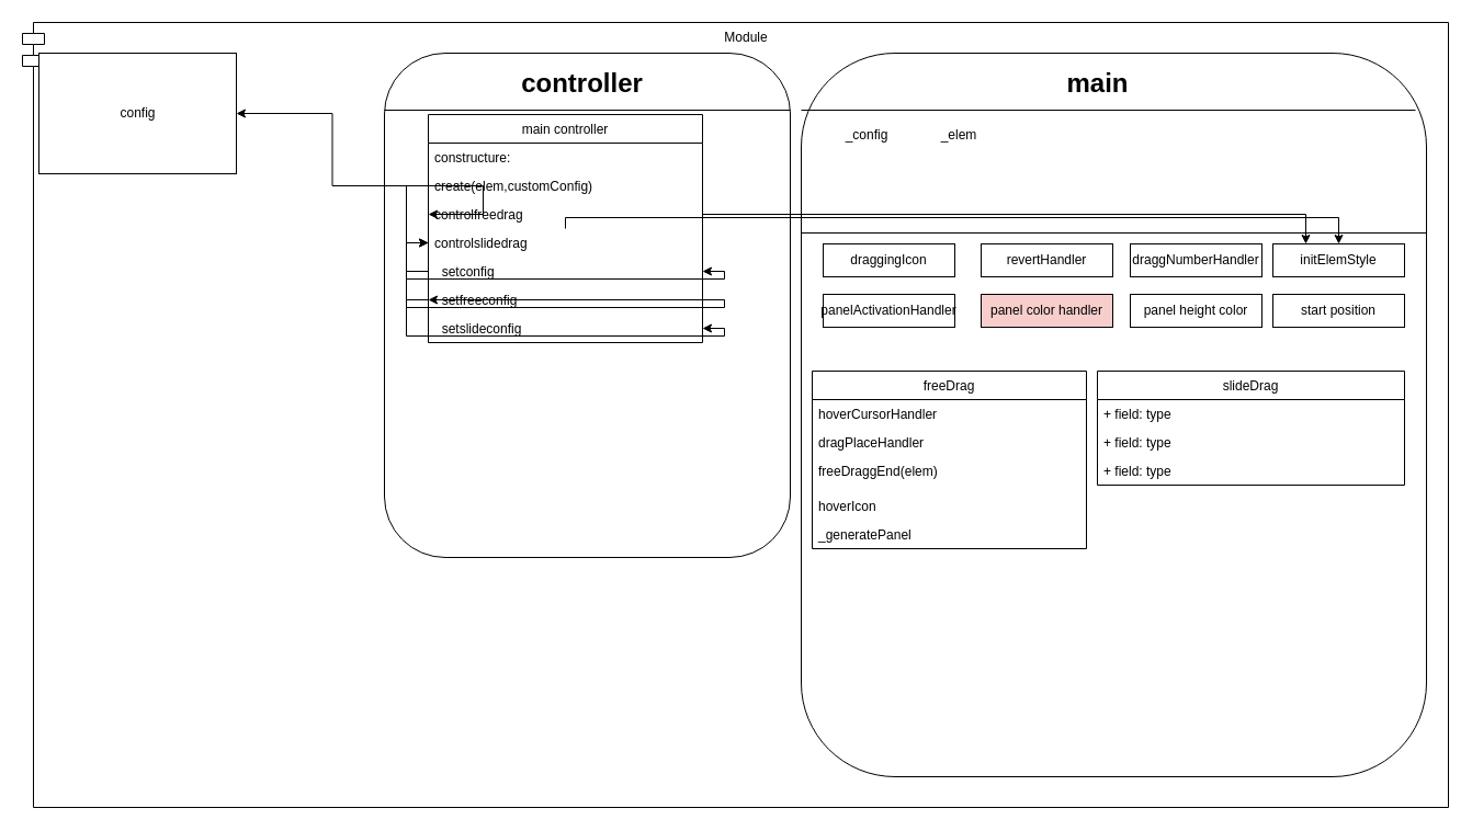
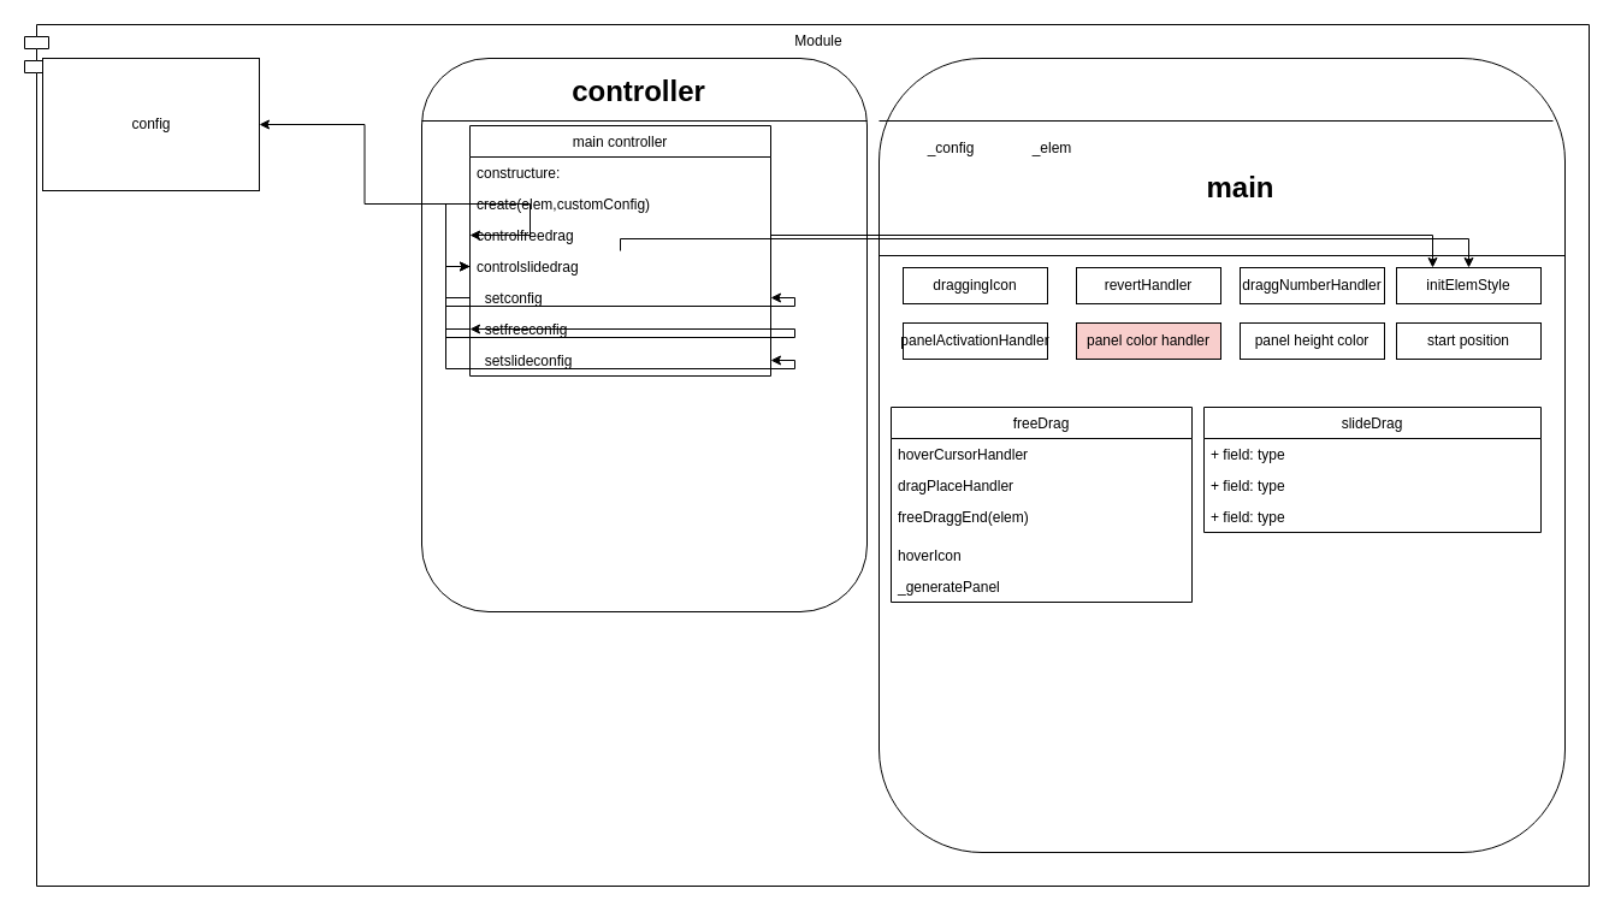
- <mxCell id="15" value="main" style="text;strokeColor=none;fillColor=none;html=1;fontSize=24;fontStyle=1;verticalAlign=middle;align=center;" parent="1" vertex="1"><mxGeometry x="950" y="56" width="100" height="40" as="geometry" /></mxCell>
+ <mxCell id="15" value="main" style="text;strokeColor=none;fillColor=none;html=1;fontSize=24;fontStyle=1;verticalAlign=middle;align=center;" parent="1" vertex="1"><mxGeometry x="980" y="136" width="100" height="40" as="geometry" /></mxCell>
